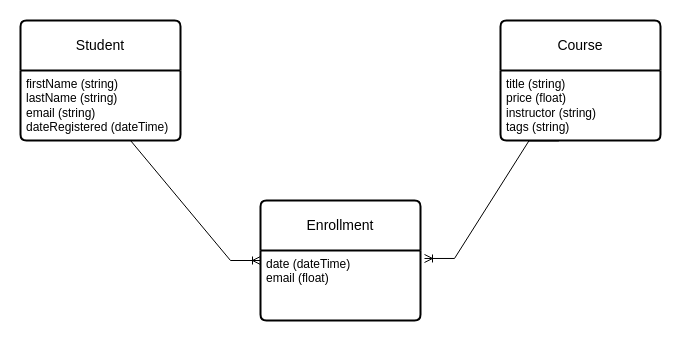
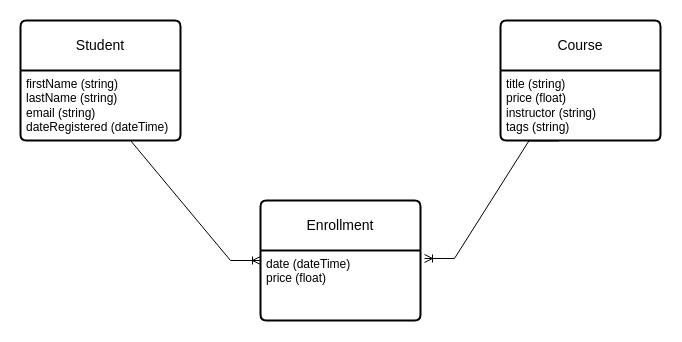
- <mxCell id="7" value="date (dateTime)&lt;div&gt;email (float)&lt;/div&gt;" style="align=left;strokeColor=none;fillColor=none;spacingLeft=4;fontSize=12;verticalAlign=top;resizable=0;rotatable=0;part=1;html=1;" vertex="1" parent="6"><mxGeometry y="50" width="160" height="70" as="geometry" /></mxCell>
+ <mxCell id="7" value="date (dateTime)&lt;div&gt;price (float)&lt;/div&gt;" style="align=left;strokeColor=none;fillColor=none;spacingLeft=4;fontSize=12;verticalAlign=top;resizable=0;rotatable=0;part=1;html=1;" vertex="1" parent="6"><mxGeometry y="50" width="160" height="70" as="geometry" /></mxCell>
